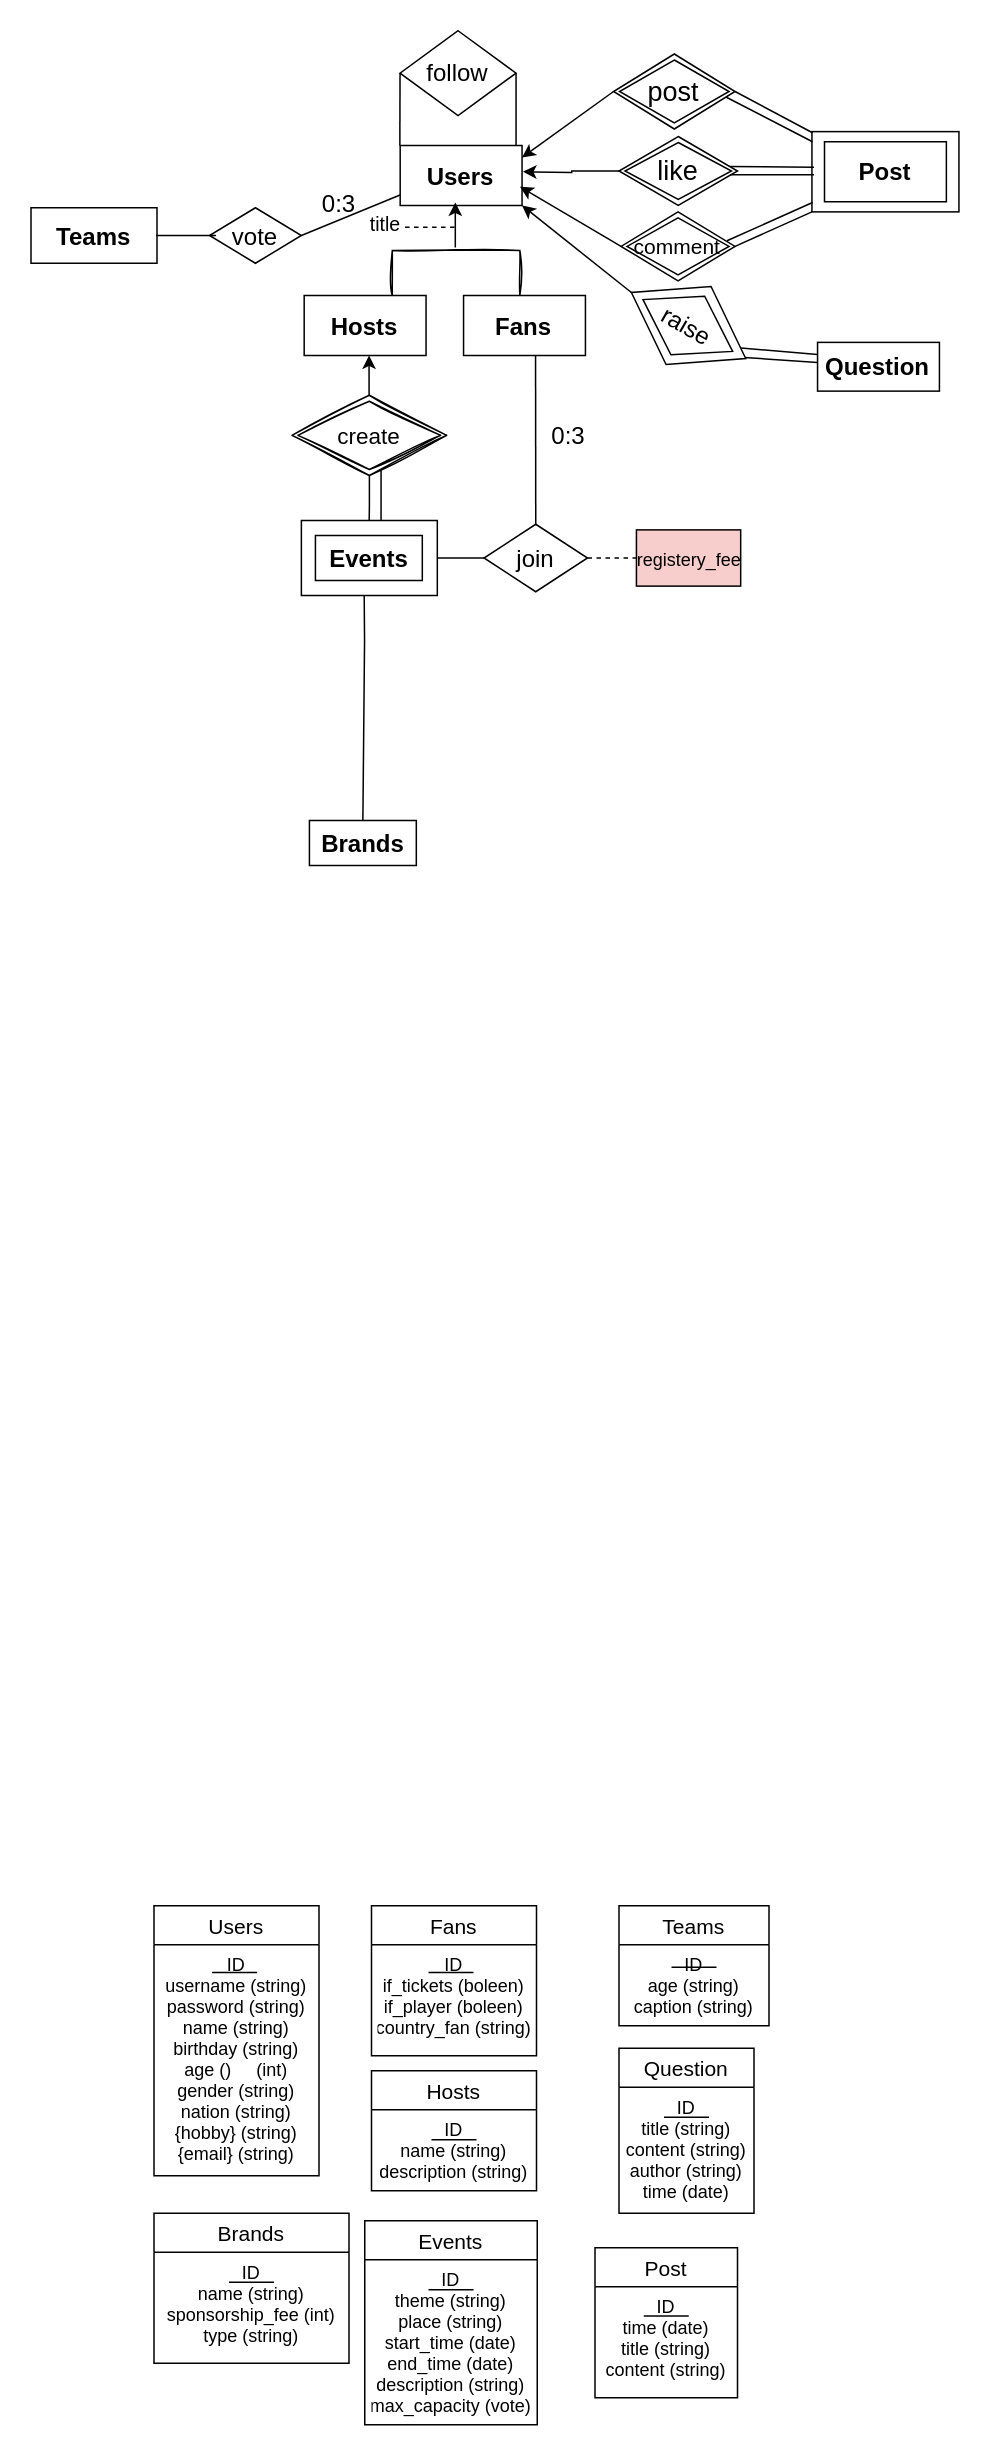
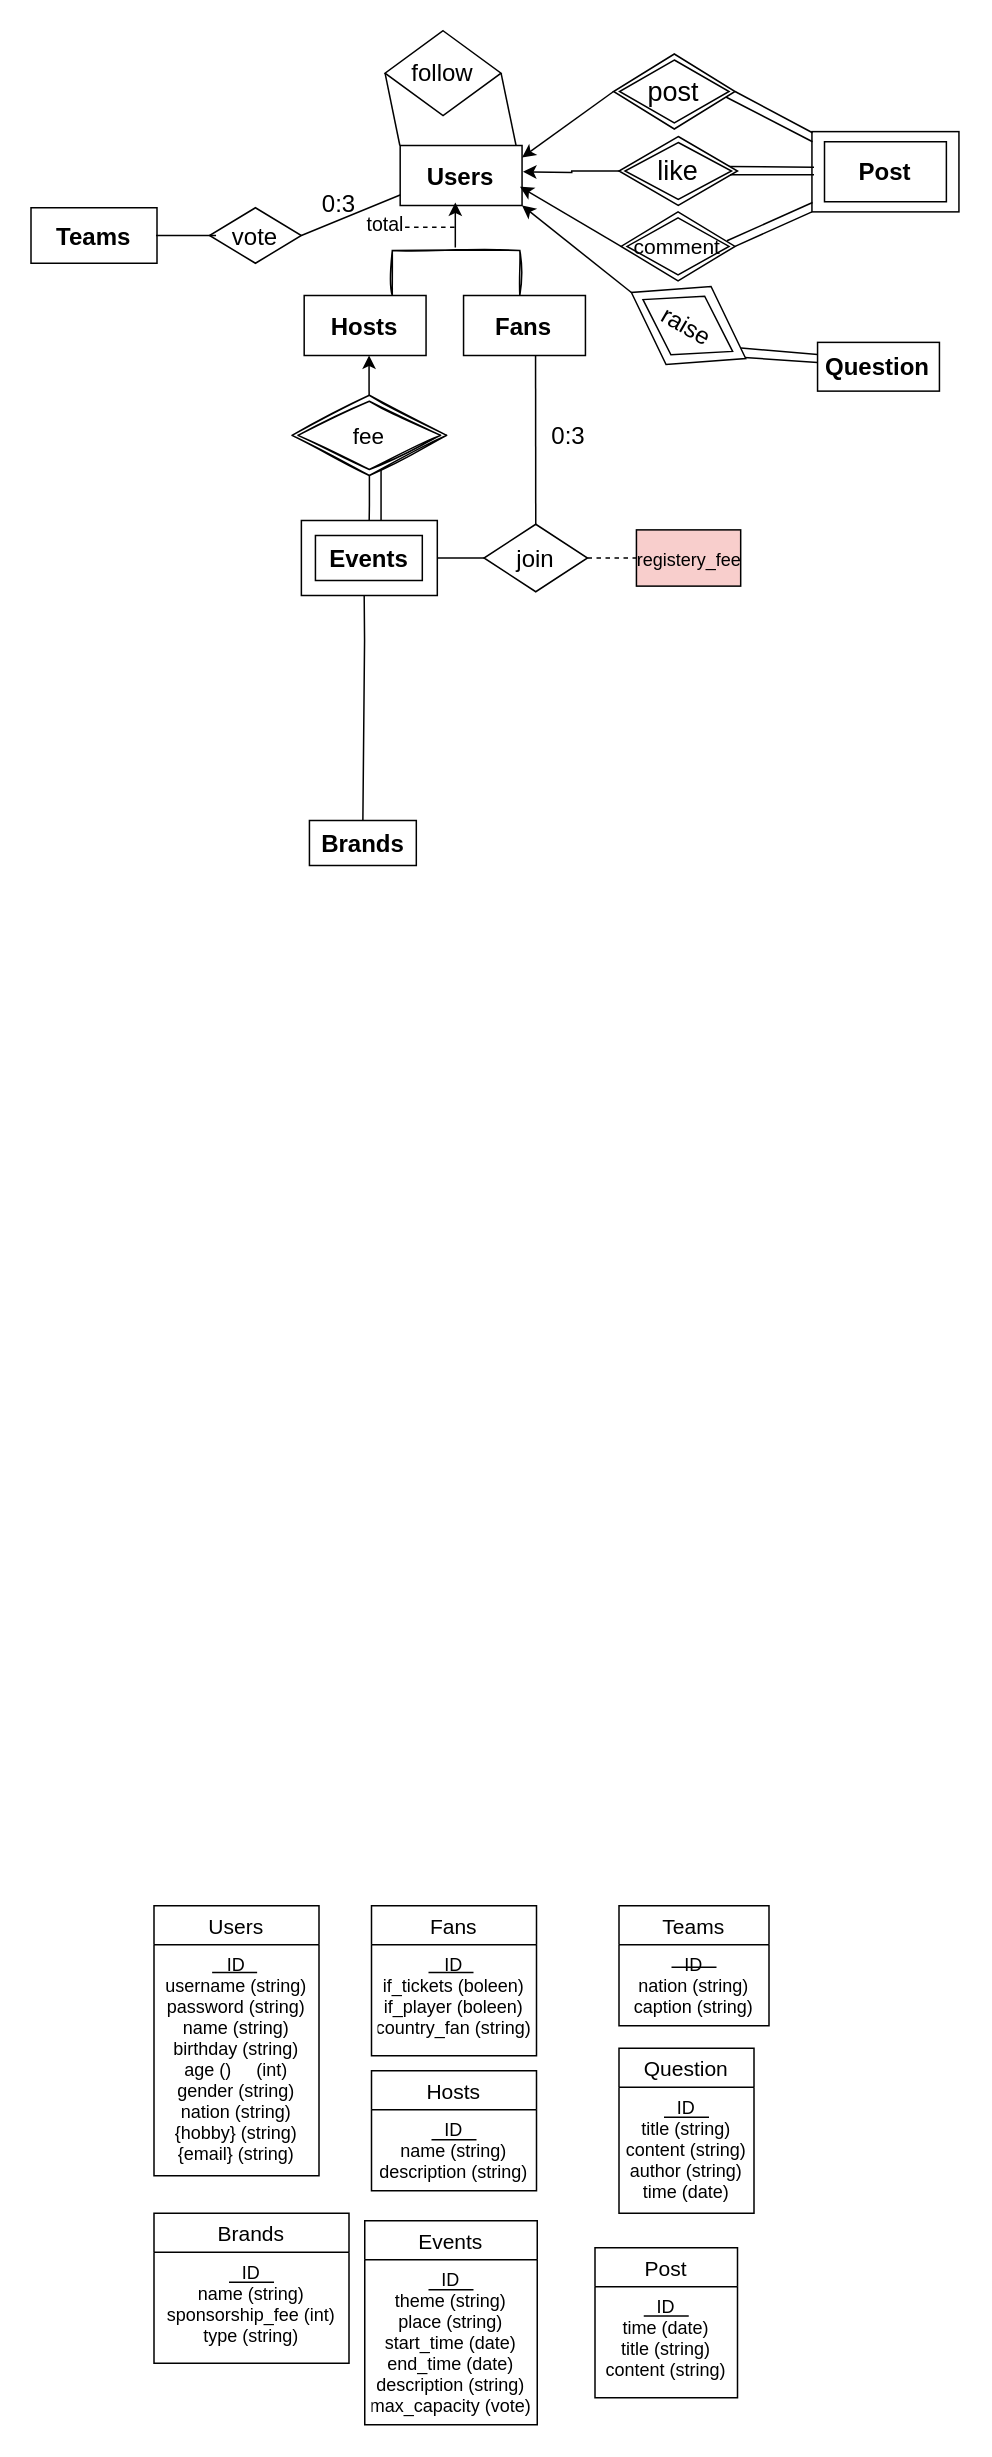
- <mxCell id="33" value="follow" style="shape=rhombus;perimeter=rhombusPerimeter;whiteSpace=wrap;html=1;align=center;fontSize=16;" parent="1" vertex="1"><mxGeometry x="266.03" y="20" width="77.34" height="56.5" as="geometry" /></mxCell>
+ <mxCell id="33" value="follow" style="shape=rhombus;perimeter=rhombusPerimeter;whiteSpace=wrap;html=1;align=center;fontSize=16;" parent="1" vertex="1"><mxGeometry x="256.03" y="20" width="77.34" height="56.5" as="geometry" /></mxCell>
- <mxCell id="39" value="&lt;font style=&quot;font-size: 13px;&quot;&gt;title&lt;/font&gt;" style="text;html=1;align=center;verticalAlign=middle;resizable=0;points=[];autosize=1;strokeColor=none;fillColor=none;fontSize=16;" parent="1" vertex="1"><mxGeometry x="230.87" y="133" width="50" height="30" as="geometry" /></mxCell>
+ <mxCell id="39" value="&lt;font style=&quot;font-size: 13px;&quot;&gt;total&lt;/font&gt;" style="text;html=1;align=center;verticalAlign=middle;resizable=0;points=[];autosize=1;strokeColor=none;fillColor=none;fontSize=16;" parent="1" vertex="1"><mxGeometry x="230.87" y="133" width="50" height="30" as="geometry" /></mxCell>
- <mxCell id="25" value="create" style="shape=rhombus;double=1;perimeter=rhombusPerimeter;whiteSpace=wrap;html=1;align=center;rounded=0;glass=0;sketch=1;fontSize=15;" parent="1" vertex="1"><mxGeometry x="194" y="263" width="103.12" height="53.5" as="geometry" /></mxCell>
+ <mxCell id="25" value="fee" style="shape=rhombus;double=1;perimeter=rhombusPerimeter;whiteSpace=wrap;html=1;align=center;rounded=0;glass=0;sketch=1;fontSize=15;" parent="1" vertex="1"><mxGeometry x="194" y="263" width="103.12" height="53.5" as="geometry" /></mxCell>
- <mxCell id="64" value="ID&#10;age (string)&#10;caption (string)&#10;" style="text;strokeColor=none;fillColor=none;spacingLeft=4;spacingRight=4;overflow=hidden;rotatable=0;points=[[0,0.5],[1,0.5]];portConstraint=eastwest;fontSize=12;align=center;" parent="62" vertex="1"><mxGeometry y="26" width="100" height="54" as="geometry" /></mxCell>
+ <mxCell id="64" value="ID&#10;nation (string)&#10;caption (string)&#10;" style="text;strokeColor=none;fillColor=none;spacingLeft=4;spacingRight=4;overflow=hidden;rotatable=0;points=[[0,0.5],[1,0.5]];portConstraint=eastwest;fontSize=12;align=center;" parent="62" vertex="1"><mxGeometry y="26" width="100" height="54" as="geometry" /></mxCell>
